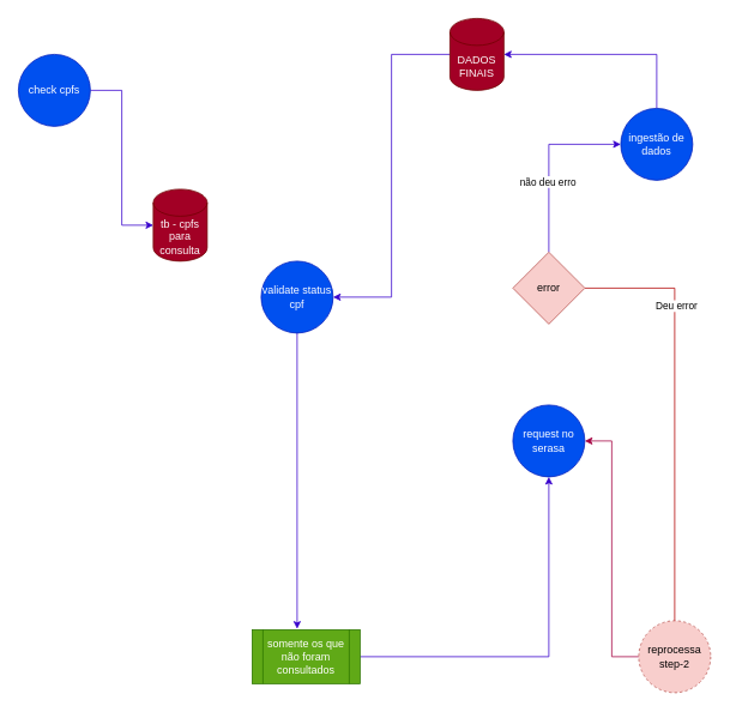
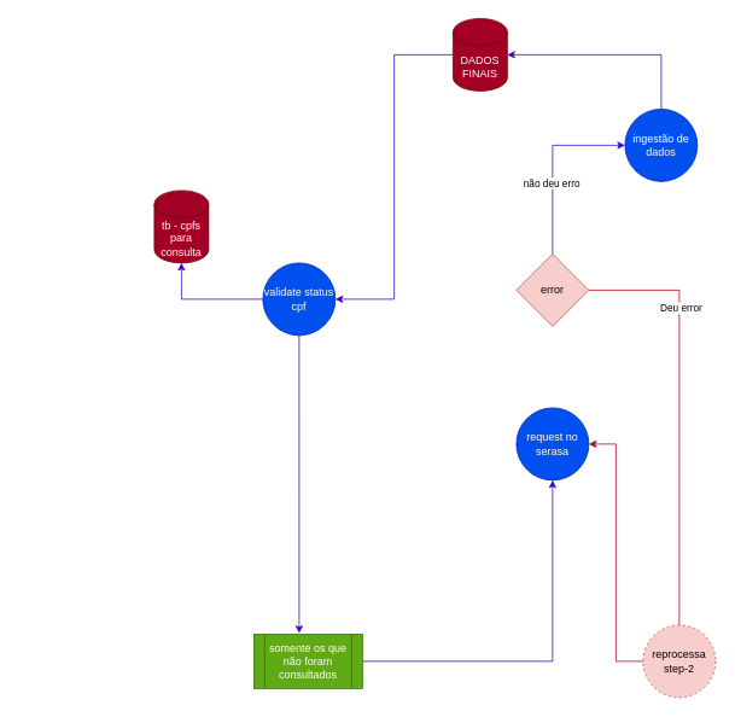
- <mxCell id="3" value="check cpfs" style="ellipse;whiteSpace=wrap;html=1;aspect=fixed;fillColor=#0050ef;strokeColor=#001DBC;fontColor=#ffffff;" vertex="1" parent="1"><mxGeometry x="20" y="60" width="80" height="80" as="geometry" /></mxCell>
- <mxCell id="2" style="edgeStyle=orthogonalEdgeStyle;rounded=0;orthogonalLoop=1;jettySize=auto;html=1;entryX=0;entryY=0.5;entryDx=0;entryDy=0;entryPerimeter=0;fillColor=#6a00ff;strokeColor=#3700CC;" edge="1" parent="1" source="3" target="7"><mxGeometry relative="1" as="geometry" /></mxCell>
+ <mxCell id="8" style="edgeStyle=orthogonalEdgeStyle;rounded=0;orthogonalLoop=1;jettySize=auto;html=1;entryX=0.5;entryY=1;entryDx=0;entryDy=0;entryPerimeter=0;fillColor=#6a00ff;strokeColor=#3700CC;" edge="1" parent="1" source="10" target="7"><mxGeometry relative="1" as="geometry" /></mxCell>
